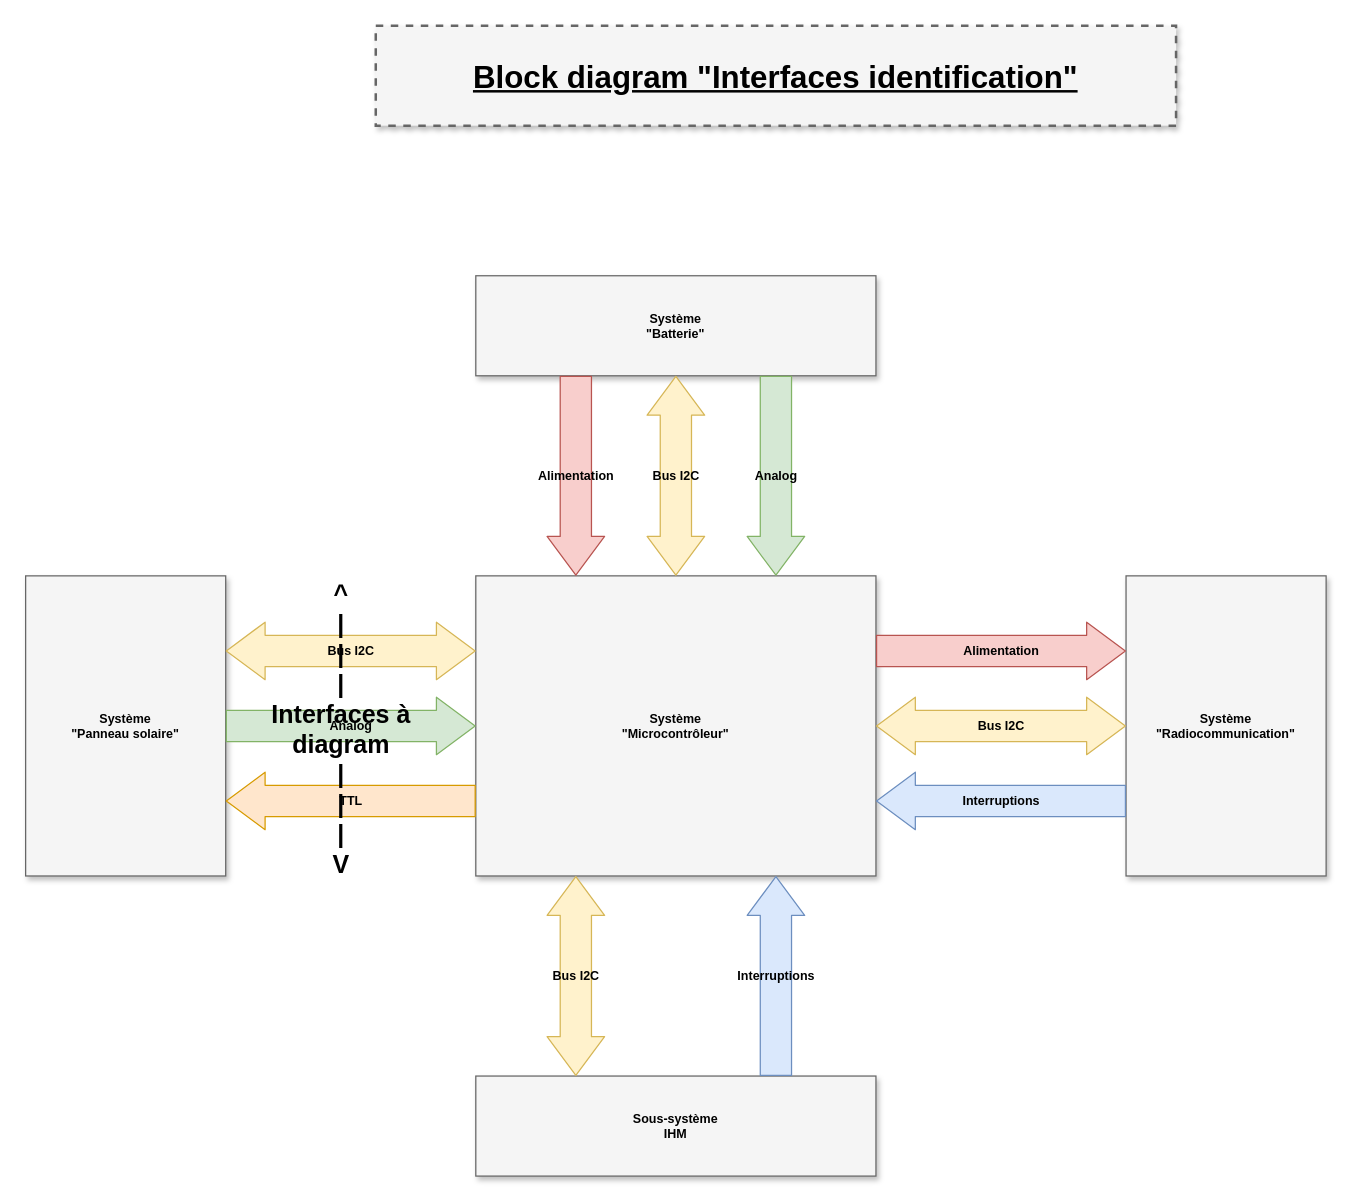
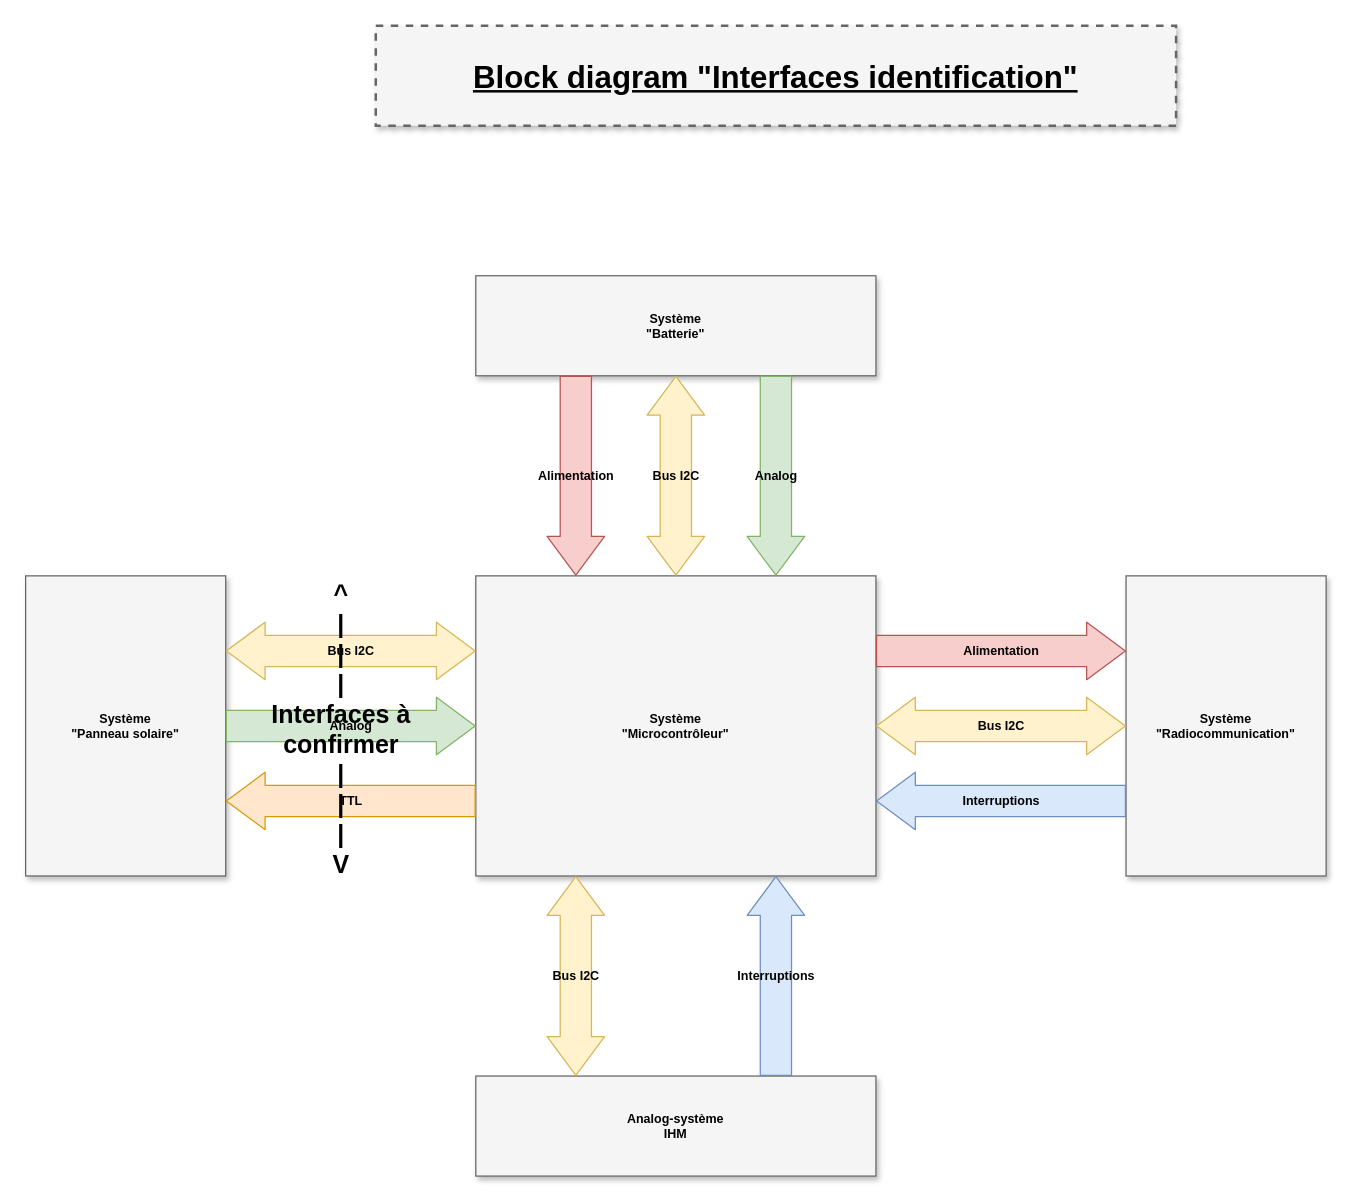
- <mxCell id="19" value="&lt;div style=&quot;text-align: center&quot;&gt;&lt;b style=&quot;font-size: 20px&quot;&gt;^&lt;/b&gt;&lt;/div&gt;&lt;div style=&quot;text-align: center&quot;&gt;&lt;b style=&quot;font-size: 20px&quot;&gt;|&lt;/b&gt;&lt;/div&gt;&lt;div style=&quot;text-align: center&quot;&gt;&lt;b style=&quot;font-size: 20px&quot;&gt;|&lt;/b&gt;&lt;/div&gt;&lt;div style=&quot;text-align: center&quot;&gt;&lt;b style=&quot;font-size: 20px&quot;&gt;|&lt;/b&gt;&lt;/div&gt;&lt;div style=&quot;text-align: center&quot;&gt;&lt;b style=&quot;font-size: 20px&quot;&gt;Interfaces à&lt;/b&gt;&lt;/div&gt;&lt;b style=&quot;font-size: 20px&quot;&gt;&lt;div style=&quot;text-align: center&quot;&gt;&lt;b&gt;diagram&lt;/b&gt;&lt;/div&gt;&lt;div style=&quot;text-align: center&quot;&gt;&lt;b&gt;|&lt;/b&gt;&lt;/div&gt;&lt;div style=&quot;text-align: center&quot;&gt;&lt;b&gt;|&lt;/b&gt;&lt;/div&gt;&lt;div style=&quot;text-align: center&quot;&gt;&lt;b&gt;|&lt;/b&gt;&lt;/div&gt;&lt;div style=&quot;text-align: center&quot;&gt;&lt;b&gt;V&lt;/b&gt;&lt;/div&gt;&lt;/b&gt;" style="text;html=1;resizable=0;points=[];autosize=1;align=left;verticalAlign=top;spacingTop=-4;" vertex="1" parent="1"><mxGeometry x="215" y="460" width="130" height="160" as="geometry" /></mxCell>
+ <mxCell id="19" value="&lt;div style=&quot;text-align: center&quot;&gt;&lt;b style=&quot;font-size: 20px&quot;&gt;^&lt;/b&gt;&lt;/div&gt;&lt;div style=&quot;text-align: center&quot;&gt;&lt;b style=&quot;font-size: 20px&quot;&gt;|&lt;/b&gt;&lt;/div&gt;&lt;div style=&quot;text-align: center&quot;&gt;&lt;b style=&quot;font-size: 20px&quot;&gt;|&lt;/b&gt;&lt;/div&gt;&lt;div style=&quot;text-align: center&quot;&gt;&lt;b style=&quot;font-size: 20px&quot;&gt;|&lt;/b&gt;&lt;/div&gt;&lt;div style=&quot;text-align: center&quot;&gt;&lt;b style=&quot;font-size: 20px&quot;&gt;Interfaces à&lt;/b&gt;&lt;/div&gt;&lt;b style=&quot;font-size: 20px&quot;&gt;&lt;div style=&quot;text-align: center&quot;&gt;&lt;b&gt;confirmer&lt;/b&gt;&lt;/div&gt;&lt;div style=&quot;text-align: center&quot;&gt;&lt;b&gt;|&lt;/b&gt;&lt;/div&gt;&lt;div style=&quot;text-align: center&quot;&gt;&lt;b&gt;|&lt;/b&gt;&lt;/div&gt;&lt;div style=&quot;text-align: center&quot;&gt;&lt;b&gt;|&lt;/b&gt;&lt;/div&gt;&lt;div style=&quot;text-align: center&quot;&gt;&lt;b&gt;V&lt;/b&gt;&lt;/div&gt;&lt;/b&gt;" style="text;html=1;resizable=0;points=[];autosize=1;align=left;verticalAlign=top;spacingTop=-4;" vertex="1" parent="1"><mxGeometry x="215" y="460" width="130" height="160" as="geometry" /></mxCell>
- <mxCell id="8" value="Sous-système&lt;br style=&quot;font-size: 10px&quot;&gt;IHM&lt;br style=&quot;font-size: 10px&quot;&gt;" style="whiteSpace=wrap;html=1;shadow=1;fontSize=10;fillColor=#f5f5f5;strokeColor=#666666;fontStyle=1" parent="1" vertex="1"><mxGeometry x="380" y="860" width="320" height="80" as="geometry" /></mxCell>
+ <mxCell id="8" value="Analog-système&lt;br style=&quot;font-size: 10px&quot;&gt;IHM&lt;br style=&quot;font-size: 10px&quot;&gt;" style="whiteSpace=wrap;html=1;shadow=1;fontSize=10;fillColor=#f5f5f5;strokeColor=#666666;fontStyle=1" parent="1" vertex="1"><mxGeometry x="380" y="860" width="320" height="80" as="geometry" /></mxCell>
